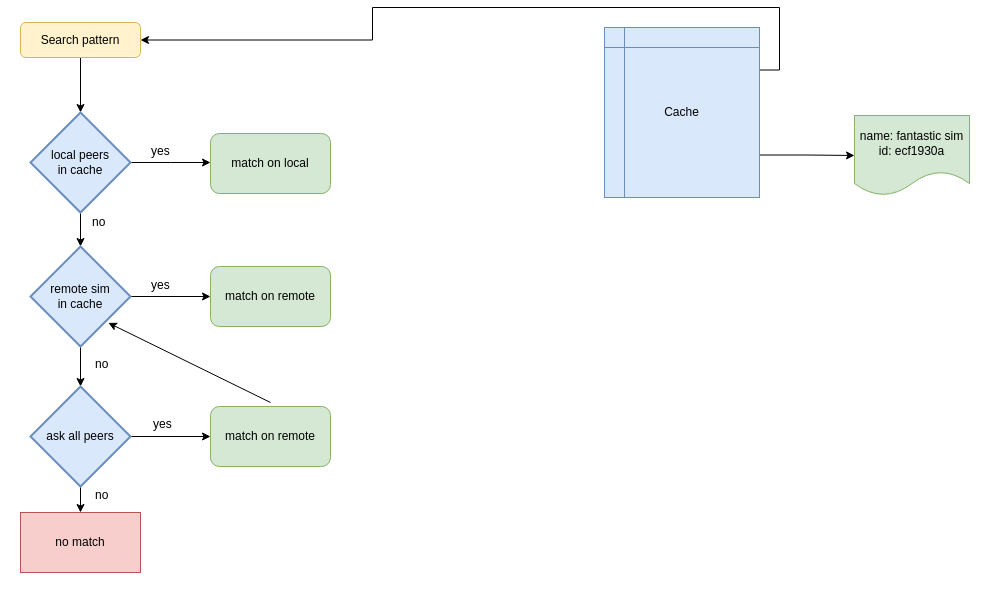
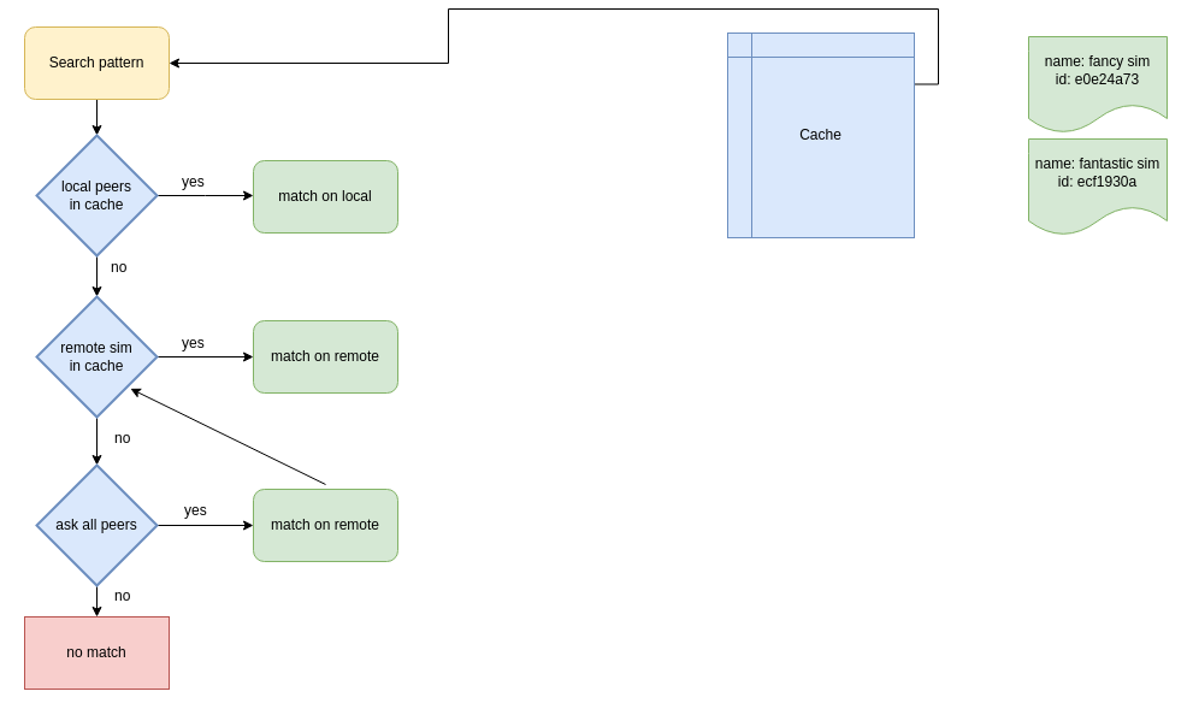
- <mxCell id="3" value="Search pattern" style="rounded=1;whiteSpace=wrap;html=1;fillColor=#fff2cc;strokeColor=#d6b656;" vertex="1" parent="1"><mxGeometry x="20" y="20" width="120" height="35" as="geometry" /></mxCell>
+ <mxCell id="3" value="Search pattern" style="rounded=1;whiteSpace=wrap;html=1;fillColor=#fff2cc;strokeColor=#d6b656;" vertex="1" parent="1"><mxGeometry x="20" y="20" width="120" height="60" as="geometry" /></mxCell>
+ <mxCell id="27" value="name: fancy sim&lt;br&gt;id:&amp;nbsp;e0e24a73" style="shape=document;whiteSpace=wrap;html=1;boundedLbl=1;fillColor=#d5e8d4;strokeColor=#82b366;" vertex="1" parent="1"><mxGeometry x="854" y="28" width="115" height="80" as="geometry" /></mxCell>
- <mxCell id="25" style="edgeStyle=orthogonalEdgeStyle;rounded=0;orthogonalLoop=1;jettySize=auto;html=1;exitX=1;exitY=0.75;exitDx=0;exitDy=0;" edge="1" parent="1" source="26" target="28"><mxGeometry relative="1" as="geometry" /></mxCell>
